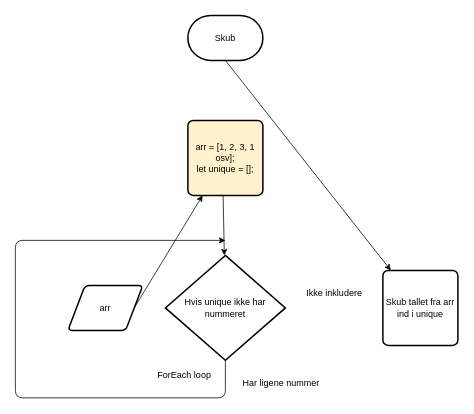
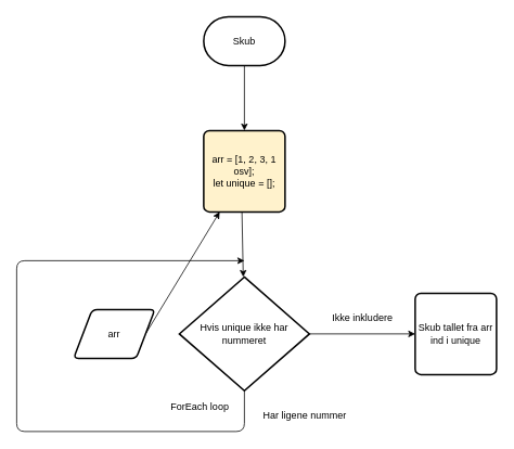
- <mxCell id="11" value="" style="endArrow=classic;html=1;exitX=0.5;exitY=1;exitDx=0;exitDy=0;exitPerimeter=0;" edge="1" parent="1" source="7" target="12"><mxGeometry width="50" height="50" relative="1" as="geometry"><mxPoint x="290" y="420" as="sourcePoint" /><mxPoint x="300" y="120" as="targetPoint" /></mxGeometry></mxCell>
+ <mxCell id="11" value="" style="endArrow=classic;html=1;exitX=0.5;exitY=1;exitDx=0;exitDy=0;exitPerimeter=0;entryX=0.5;entryY=0;entryDx=0;entryDy=0;" edge="1" parent="1" source="7" target="13"><mxGeometry width="50" height="50" relative="1" as="geometry"><mxPoint x="290" y="420" as="sourcePoint" /><mxPoint x="300" y="120" as="targetPoint" /></mxGeometry></mxCell>
+ <mxCell id="8" value="" style="endArrow=classic;html=1;exitX=1;exitY=0.5;exitDx=0;exitDy=0;exitPerimeter=0;" edge="1" parent="1" source="2" target="12"><mxGeometry width="50" height="50" relative="1" as="geometry"><mxPoint x="290" y="420" as="sourcePoint" /><mxPoint x="500" y="240" as="targetPoint" /></mxGeometry></mxCell>
